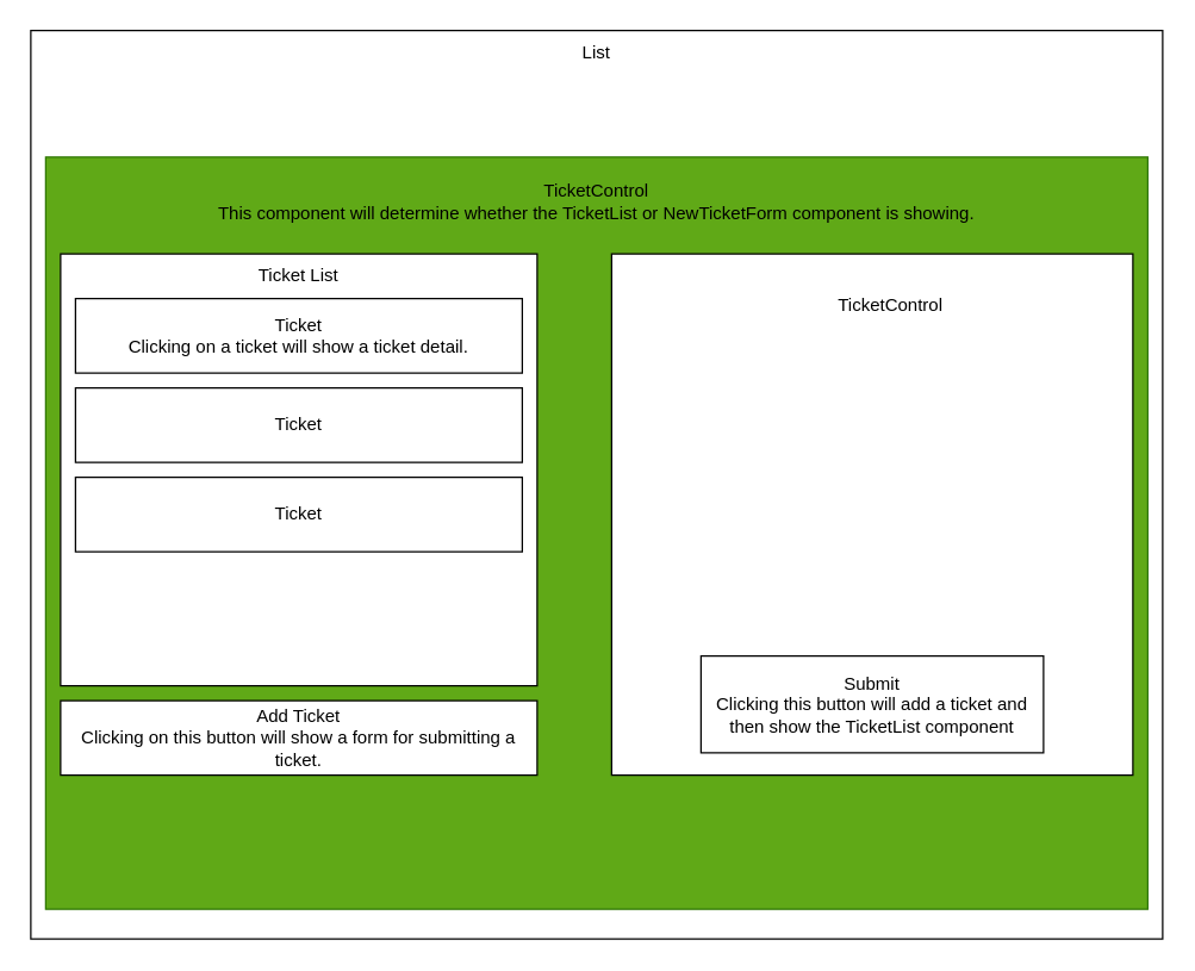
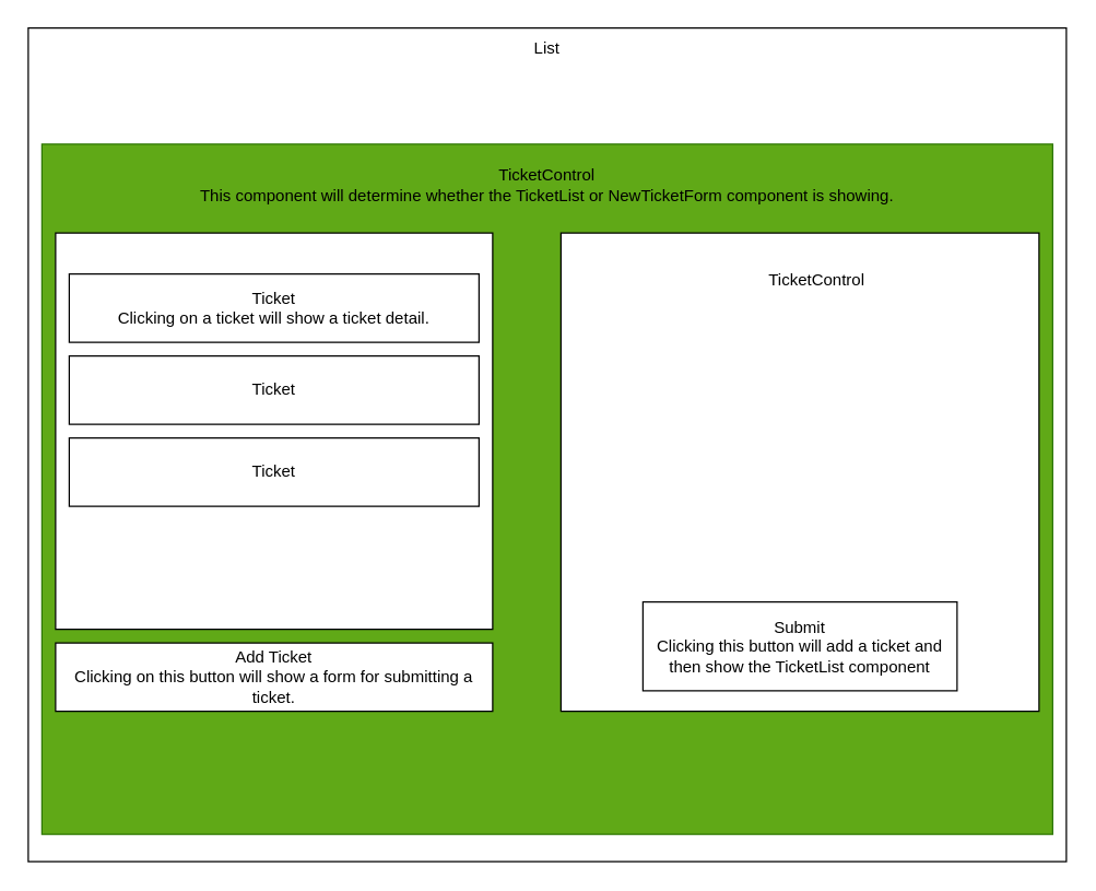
- <mxCell id="6" value="Ticket List" style="text;html=1;strokeColor=none;fillColor=none;align=center;verticalAlign=middle;whiteSpace=wrap;rounded=0;" parent="1" vertex="1"><mxGeometry x="170" y="170" width="60" height="30" as="geometry" /></mxCell>
